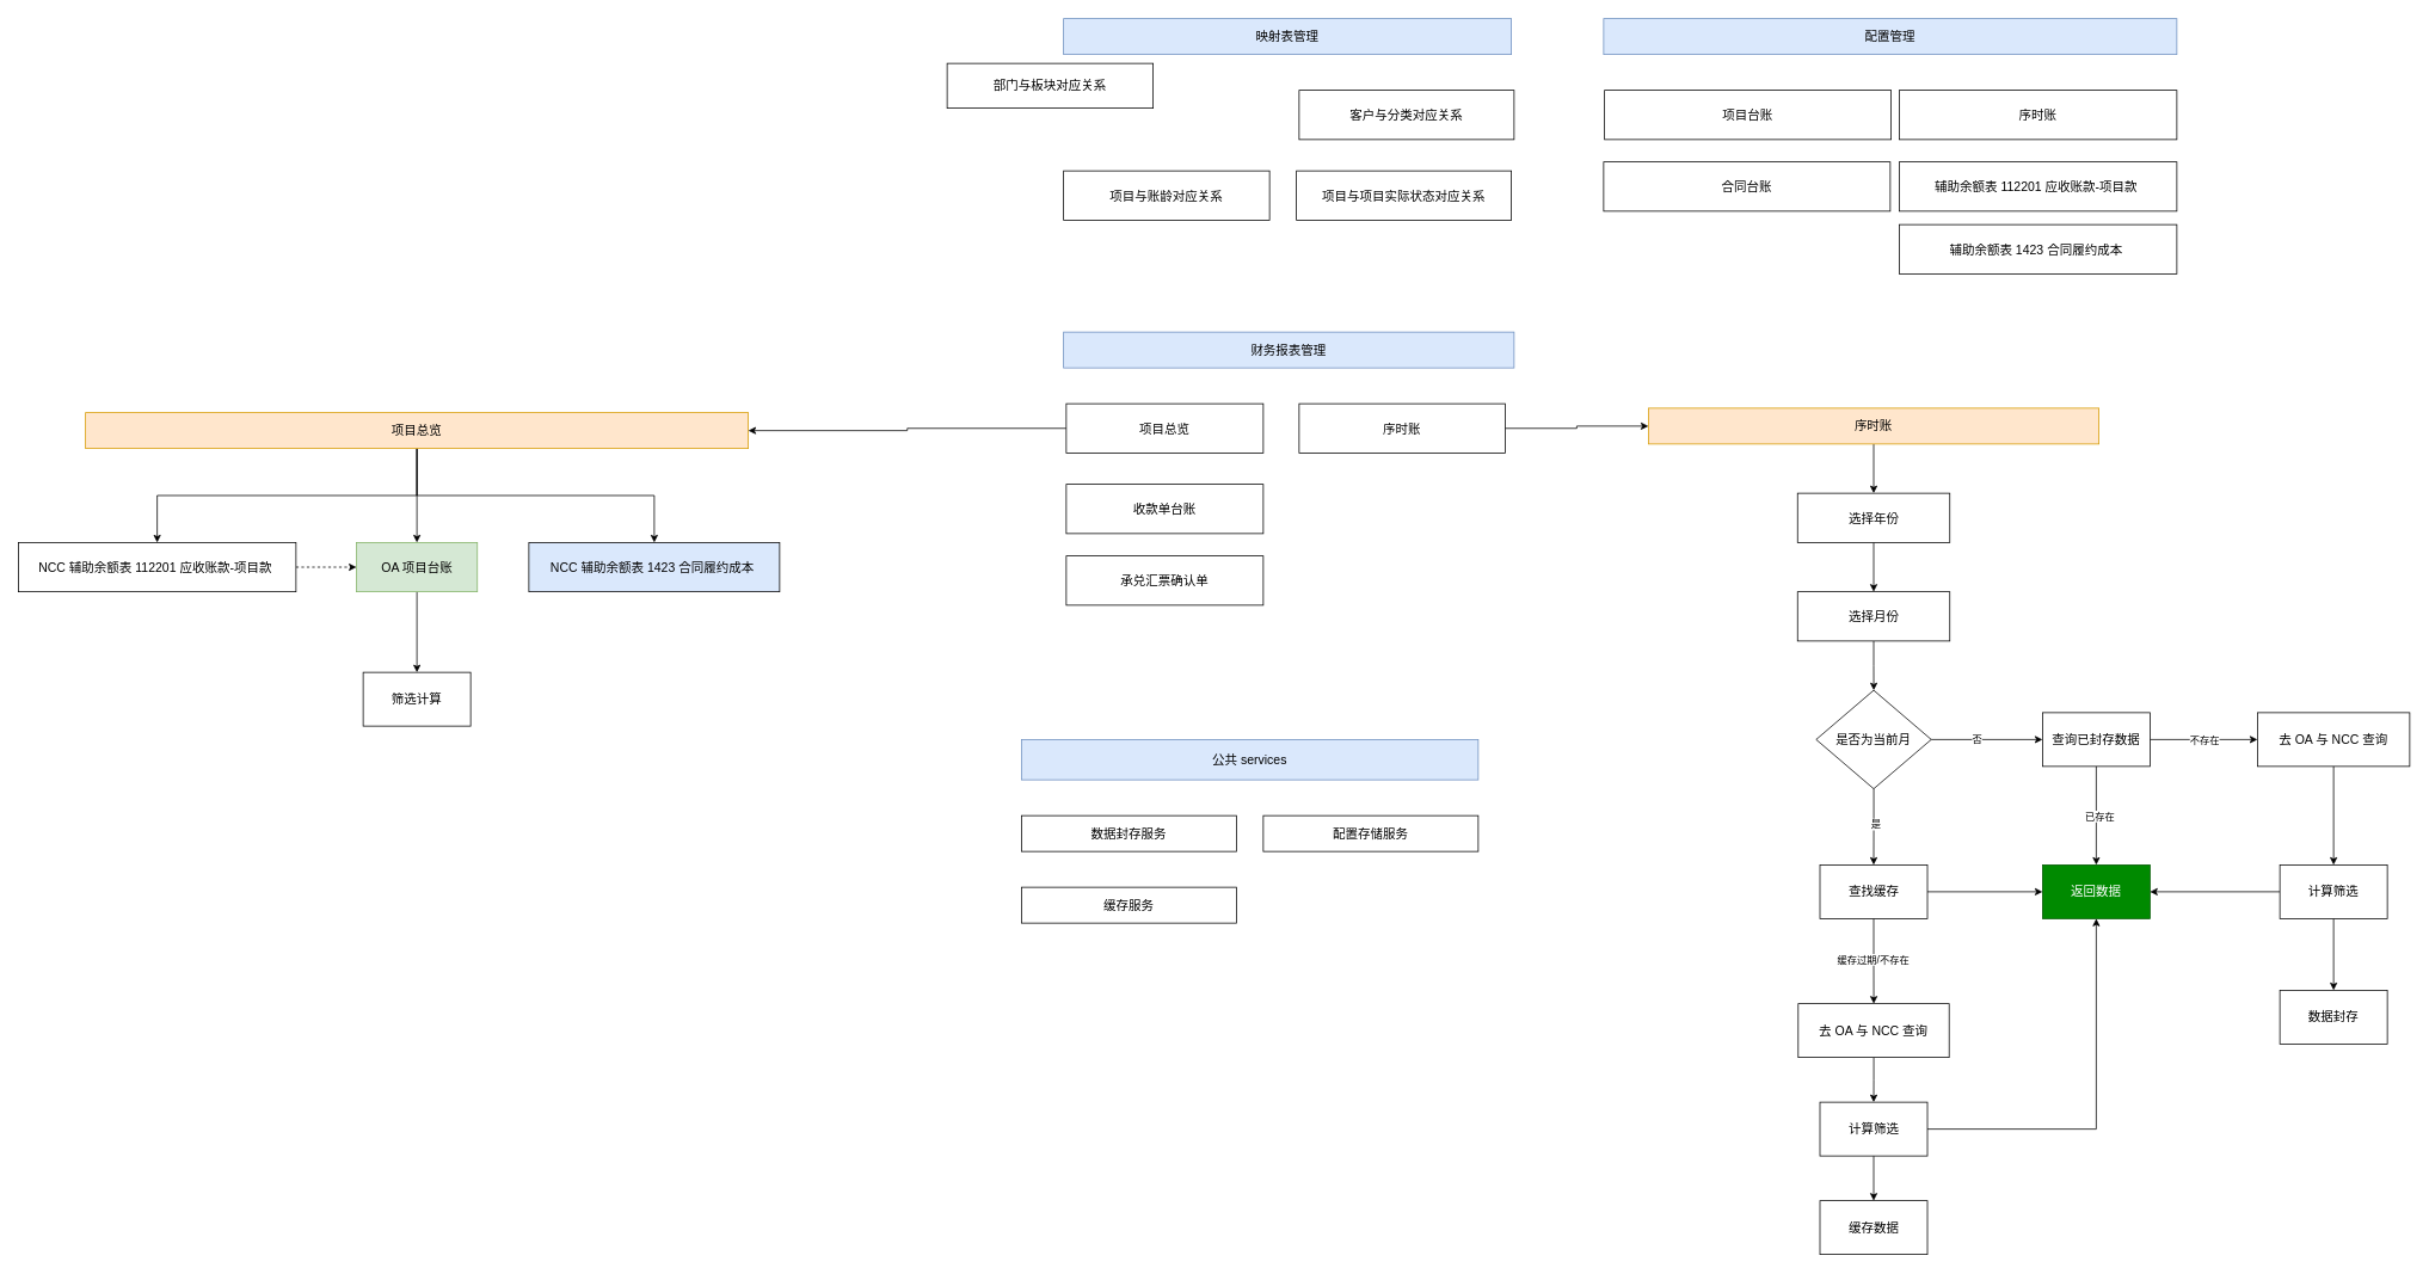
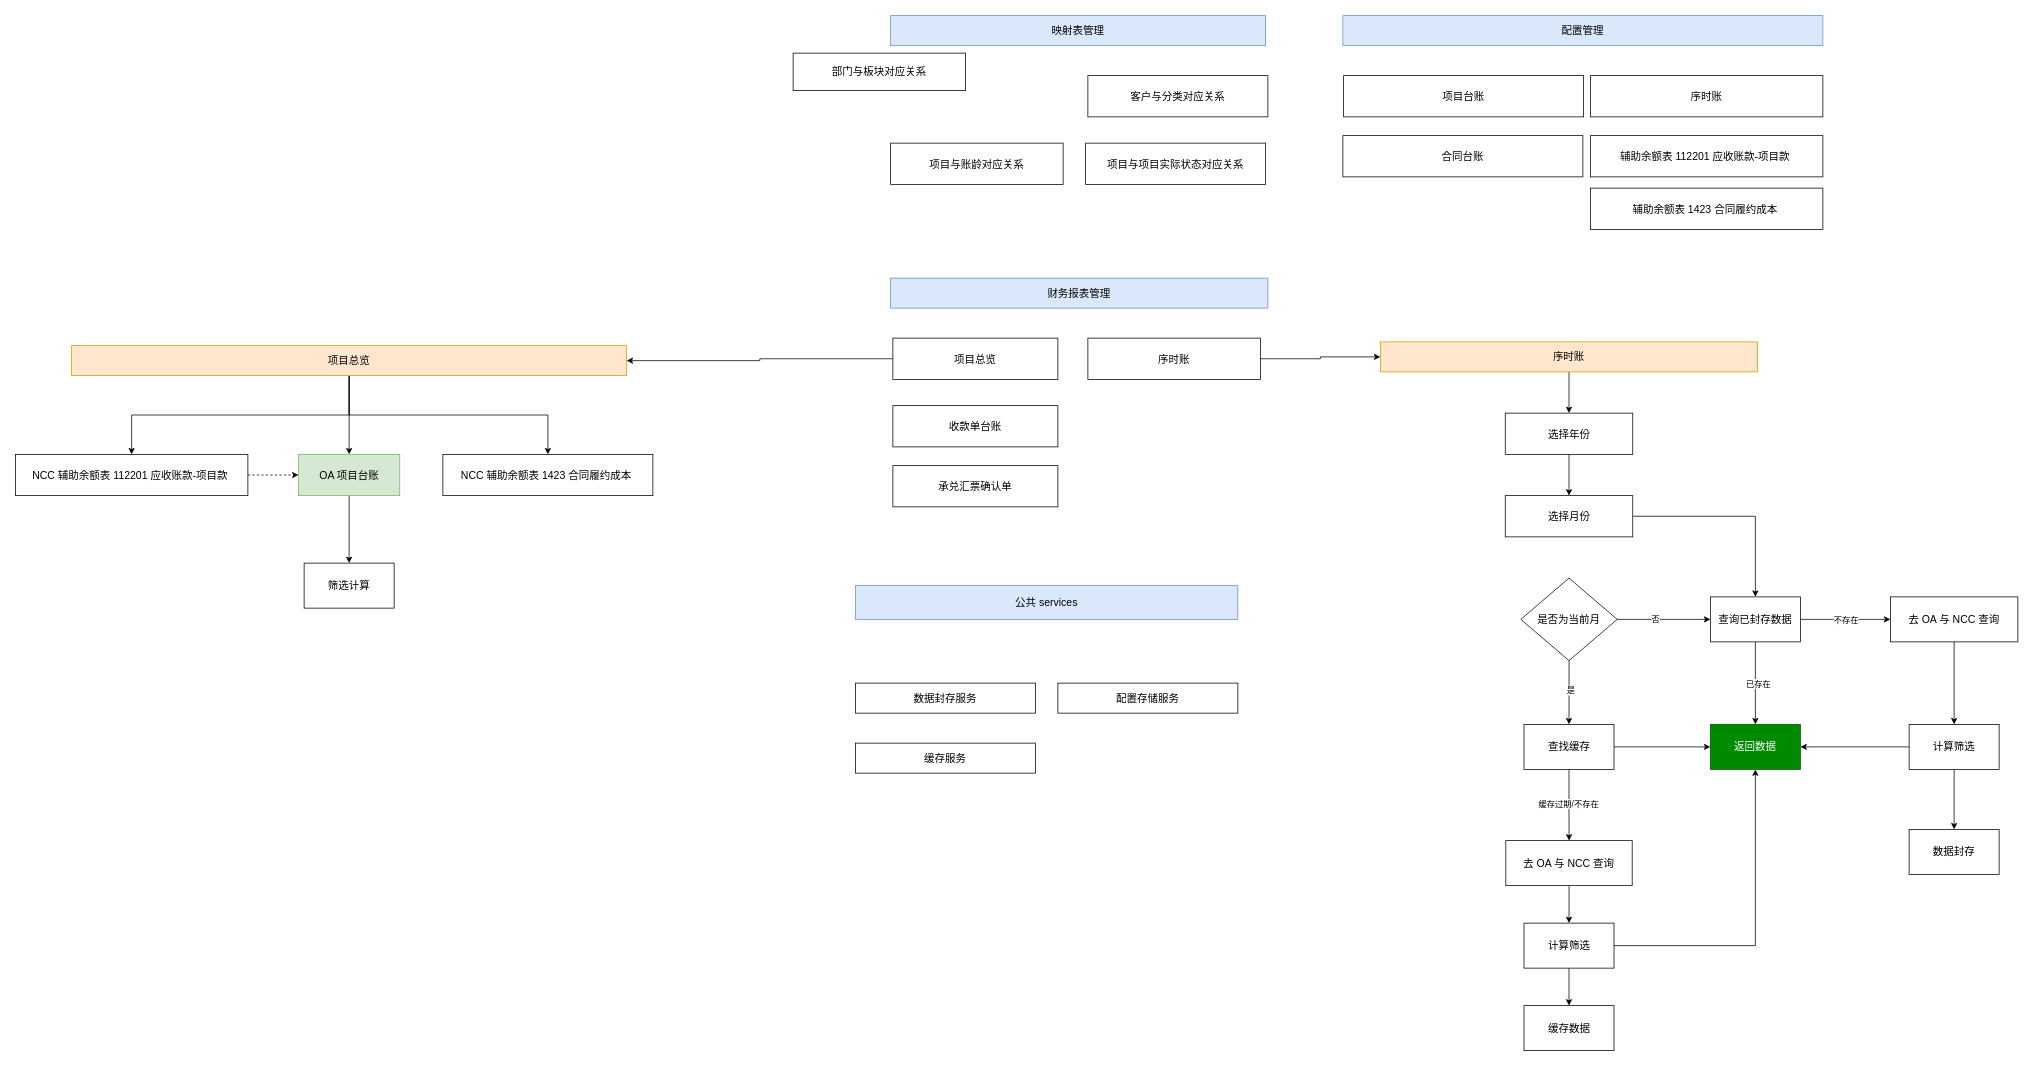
- <mxCell id="63" value="NCC 辅助余额表&amp;nbsp;1423 合同履约成本&lt;span style=&quot;background-color: initial;&quot;&gt;&amp;nbsp;&lt;/span&gt;" style="whiteSpace=wrap;html=1;rounded=0;fontSize=14;fillColor=#dae8fc;" vertex="1" parent="1"><mxGeometry x="590" y="605" width="280" height="55" as="geometry" /></mxCell>
+ <mxCell id="63" value="NCC 辅助余额表&amp;nbsp;1423 合同履约成本&lt;span style=&quot;background-color: initial;&quot;&gt;&amp;nbsp;&lt;/span&gt;" style="whiteSpace=wrap;html=1;rounded=0;fontSize=14;" vertex="1" parent="1"><mxGeometry x="590" y="605" width="280" height="55" as="geometry" /></mxCell>
- <mxCell id="18" style="edgeStyle=orthogonalEdgeStyle;rounded=0;orthogonalLoop=1;jettySize=auto;html=1;fontSize=14;" edge="1" parent="1" source="19" target="24"><mxGeometry relative="1" as="geometry" /></mxCell>
+ <mxCell id="18" style="edgeStyle=orthogonalEdgeStyle;rounded=0;orthogonalLoop=1;jettySize=auto;html=1;fontSize=14;" edge="1" parent="1" source="19" target="29"><mxGeometry relative="1" as="geometry" /></mxCell>
- <mxCell id="47" value="公共 services" style="rounded=0;whiteSpace=wrap;html=1;fillColor=#dae8fc;strokeColor=#6c8ebf;fontSize=14;" vertex="1" parent="1"><mxGeometry x="1140" y="825" width="510" height="45" as="geometry" /></mxCell>
+ <mxCell id="47" value="公共 services" style="rounded=0;whiteSpace=wrap;html=1;fillColor=#dae8fc;strokeColor=#6c8ebf;fontSize=14;" vertex="1" parent="1"><mxGeometry x="1140" y="780" width="510" height="45" as="geometry" /></mxCell>
